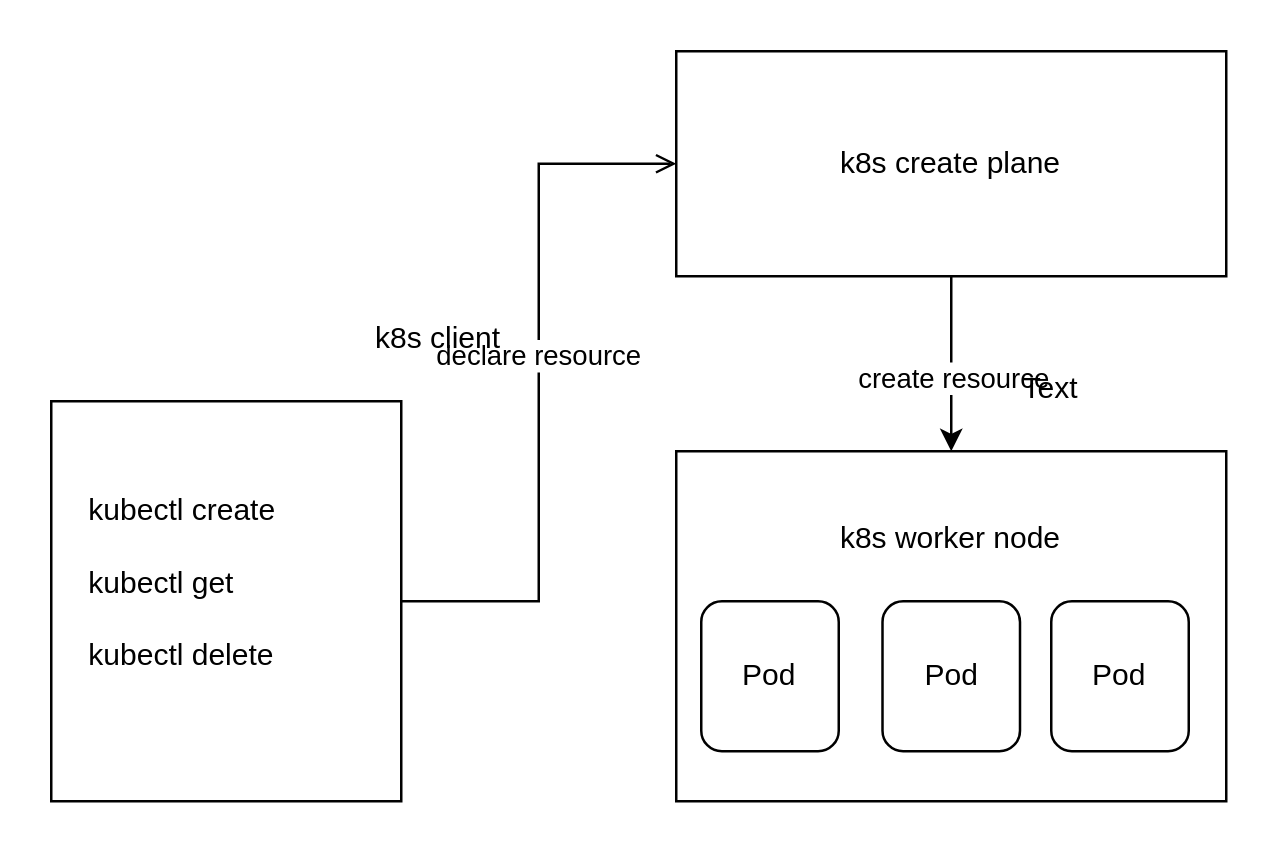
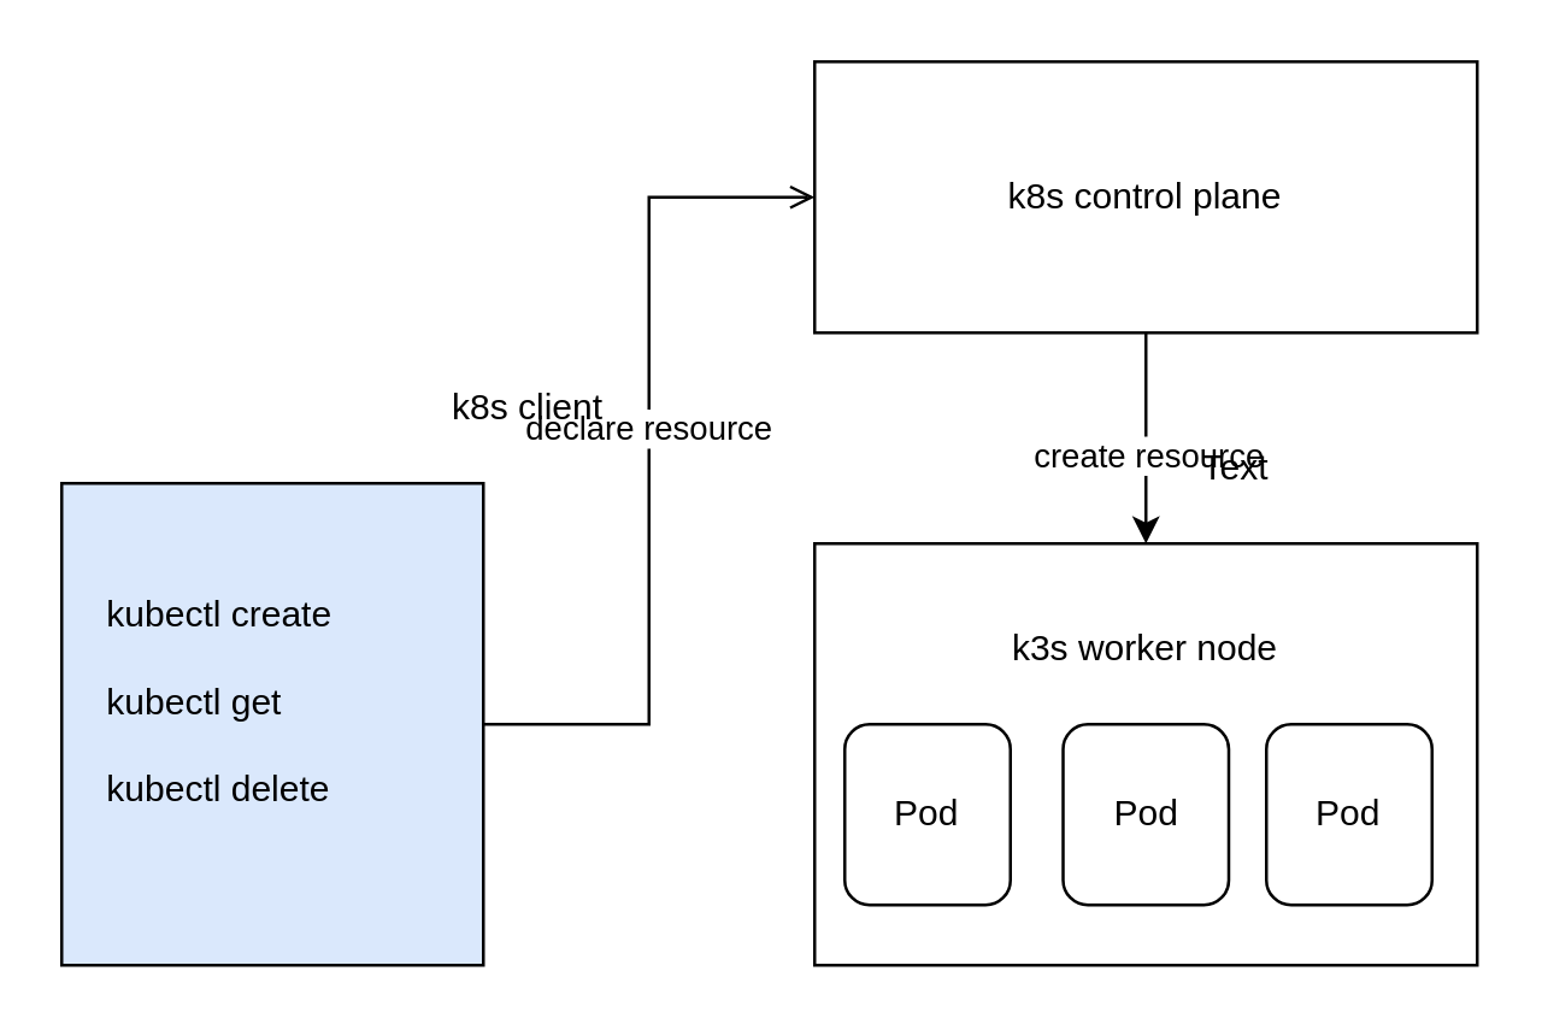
- <mxCell id="5" value="k8s create plane" style="rounded=0;whiteSpace=wrap;html=1;" vertex="1" parent="1"><mxGeometry x="270" y="20" width="220" height="90" as="geometry" /></mxCell>
+ <mxCell id="5" value="k8s control plane" style="rounded=0;whiteSpace=wrap;html=1;" vertex="1" parent="1"><mxGeometry x="270" y="20" width="220" height="90" as="geometry" /></mxCell>
- <mxCell id="12" value="Text" style="text;html=1;align=center;verticalAlign=middle;whiteSpace=wrap;rounded=0;" vertex="1" parent="1"><mxGeometry x="390" y="140" width="60" height="30" as="geometry" /></mxCell>
+ <mxCell id="12" value="Text" style="text;html=1;align=center;verticalAlign=middle;whiteSpace=wrap;rounded=0;" vertex="1" parent="1"><mxGeometry x="380" y="140" width="60" height="30" as="geometry" /></mxCell>
- <mxCell id="14" value="k8s worker node" style="text;html=1;align=center;verticalAlign=middle;whiteSpace=wrap;rounded=0;" vertex="1" parent="1"><mxGeometry x="326.25" y="200" width="107.5" height="30" as="geometry" /></mxCell>
+ <mxCell id="14" value="k3s worker node" style="text;html=1;align=center;verticalAlign=middle;whiteSpace=wrap;rounded=0;" vertex="1" parent="1"><mxGeometry x="326.25" y="200" width="107.5" height="30" as="geometry" /></mxCell>
- <mxCell id="8" value="&amp;nbsp; &amp;nbsp; kubectl create&lt;div&gt;&lt;br&gt;&lt;/div&gt;&lt;div&gt;&amp;nbsp; &amp;nbsp; kubectl get&lt;/div&gt;&lt;div&gt;&lt;br&gt;&lt;/div&gt;&lt;div&gt;&amp;nbsp; &amp;nbsp; kubectl delete&lt;br&gt;&lt;div&gt;&lt;br&gt;&lt;/div&gt;&lt;/div&gt;" style="rounded=0;whiteSpace=wrap;html=1;align=left;" vertex="1" parent="1"><mxGeometry x="20" y="160" width="140" height="160" as="geometry" /></mxCell>
+ <mxCell id="8" value="&amp;nbsp; &amp;nbsp; kubectl create&lt;div&gt;&lt;br&gt;&lt;/div&gt;&lt;div&gt;&amp;nbsp; &amp;nbsp; kubectl get&lt;/div&gt;&lt;div&gt;&lt;br&gt;&lt;/div&gt;&lt;div&gt;&amp;nbsp; &amp;nbsp; kubectl delete&lt;br&gt;&lt;div&gt;&lt;br&gt;&lt;/div&gt;&lt;/div&gt;" style="rounded=0;whiteSpace=wrap;html=1;align=left;fillColor=#dae8fc;" vertex="1" parent="1"><mxGeometry x="20" y="160" width="140" height="160" as="geometry" /></mxCell>
